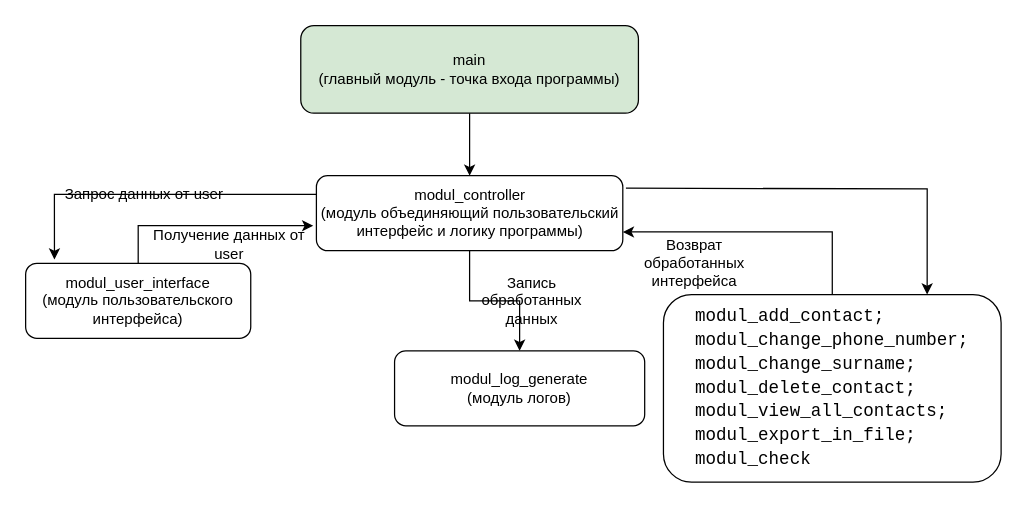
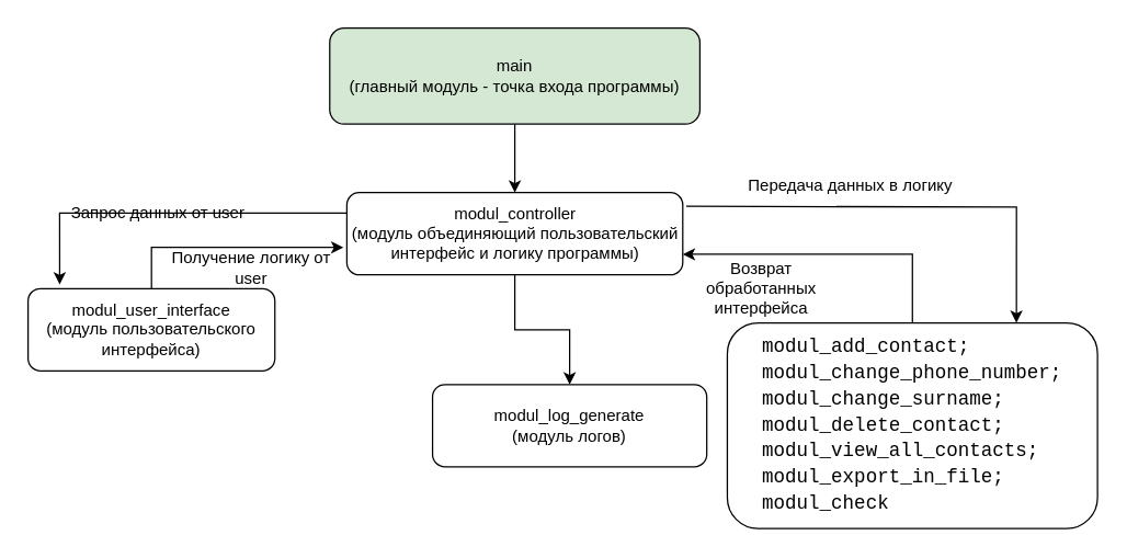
+ <mxCell id="17" value="Передача данных в логику" style="text;html=1;strokeColor=none;fillColor=none;align=center;verticalAlign=middle;whiteSpace=wrap;rounded=0;" vertex="1" parent="1"><mxGeometry x="540" y="120" width="160" height="30" as="geometry" /></mxCell>
- <mxCell id="13" value="Получение данных от user" style="text;html=1;strokeColor=none;fillColor=none;align=center;verticalAlign=middle;whiteSpace=wrap;rounded=0;" vertex="1" parent="1"><mxGeometry x="112.5" y="180" width="140" height="30" as="geometry" /></mxCell>
+ <mxCell id="13" value="Получение логику от user" style="text;html=1;strokeColor=none;fillColor=none;align=center;verticalAlign=middle;whiteSpace=wrap;rounded=0;" vertex="1" parent="1"><mxGeometry x="112.5" y="180" width="140" height="30" as="geometry" /></mxCell>
- <mxCell id="9" value="Запись обработанных&lt;br&gt;данных" style="text;html=1;strokeColor=none;fillColor=none;align=center;verticalAlign=middle;whiteSpace=wrap;rounded=0;" vertex="1" parent="1"><mxGeometry x="390" y="220" width="70" height="40" as="geometry" /></mxCell>
